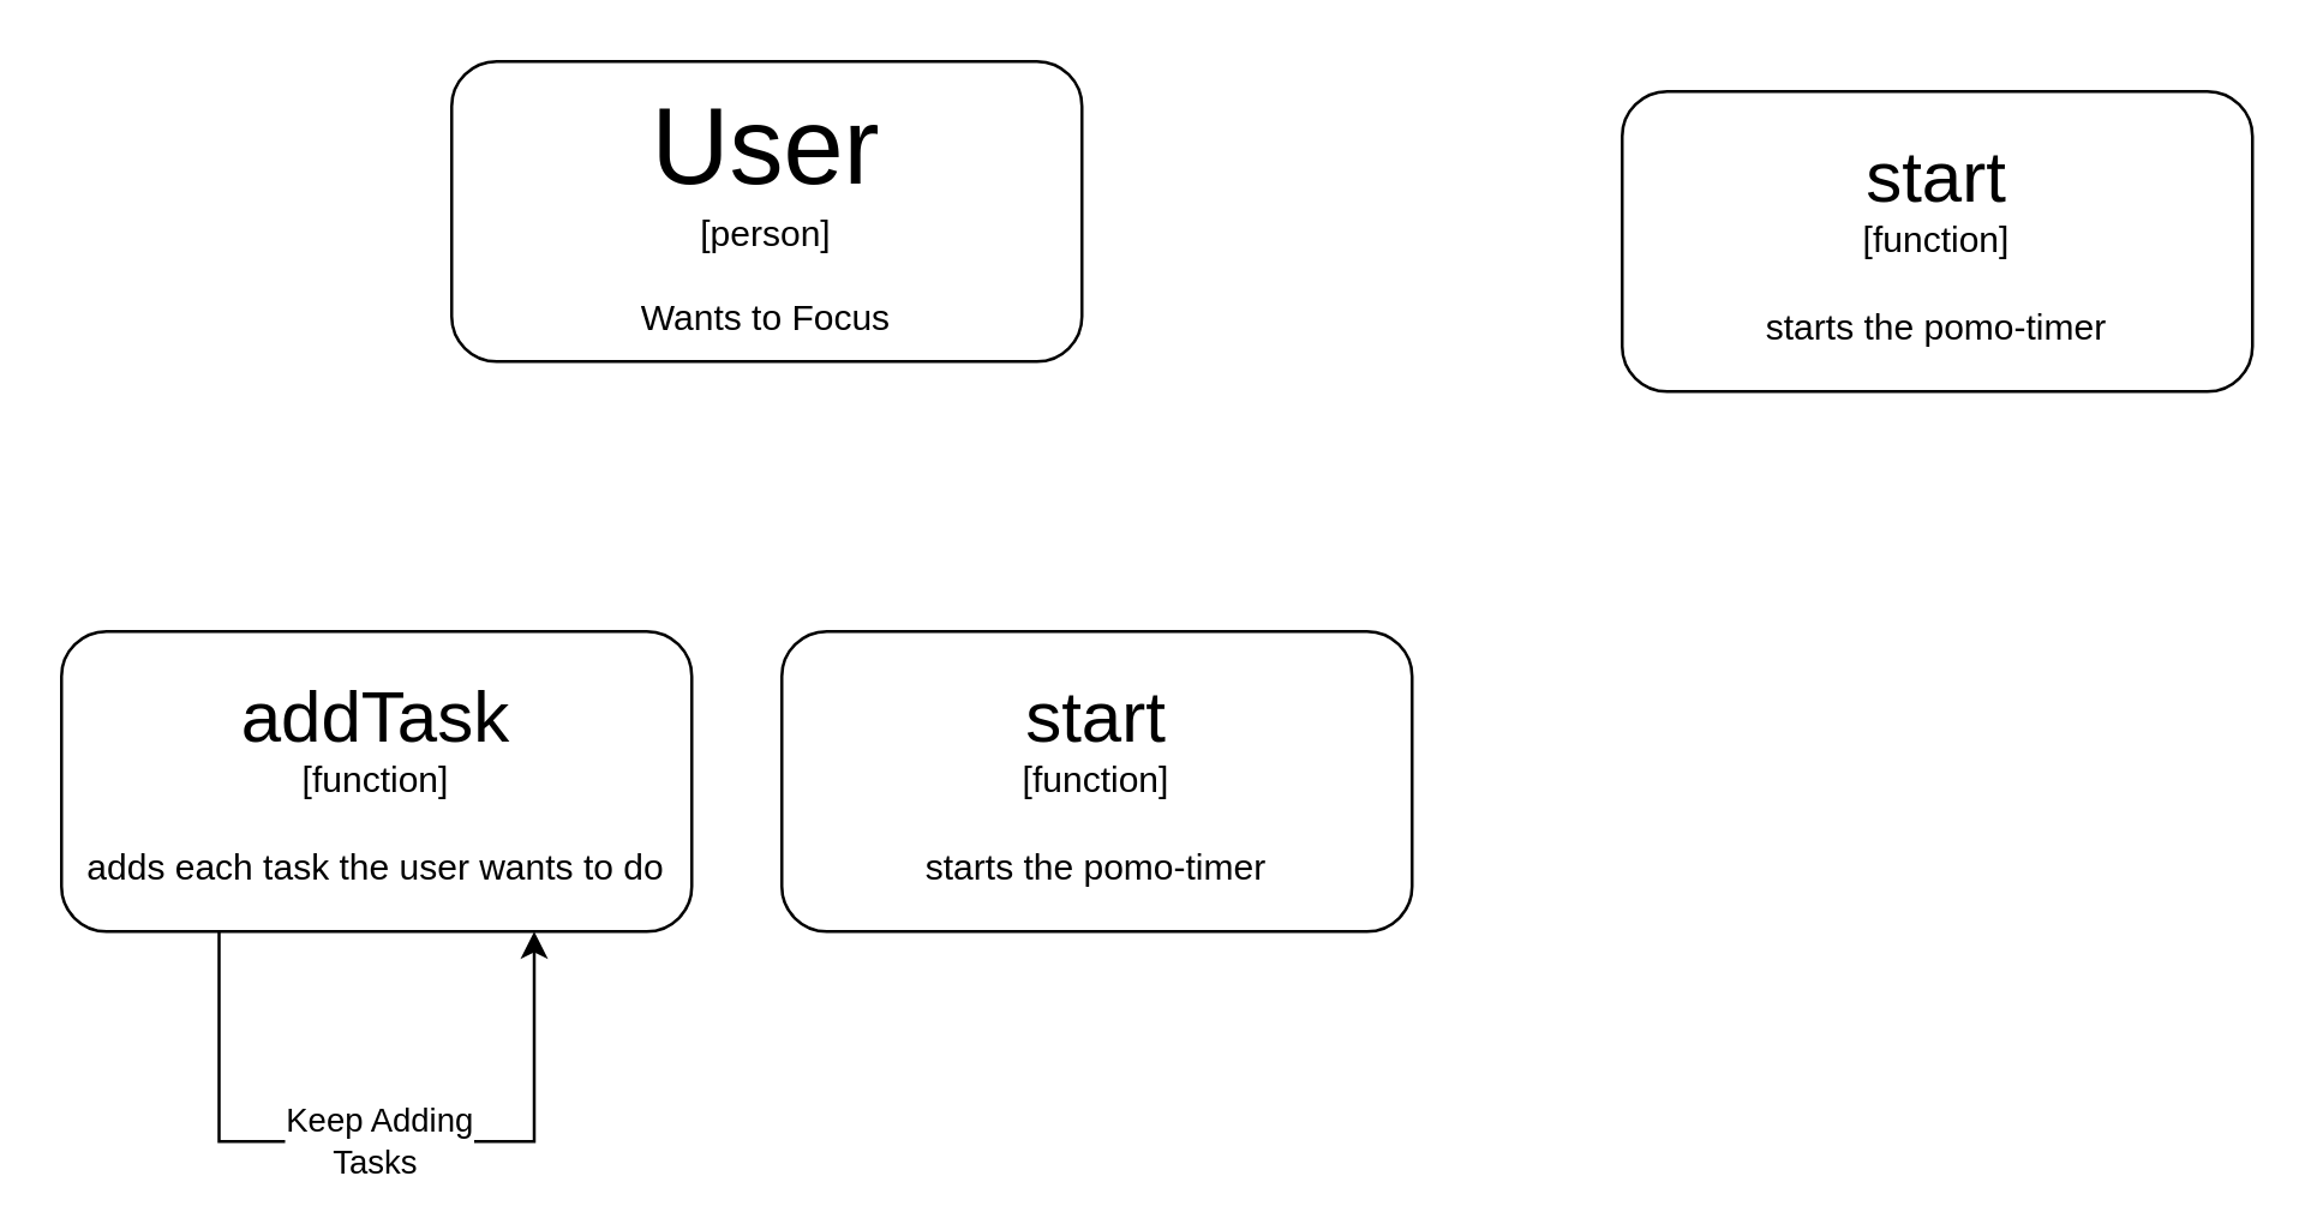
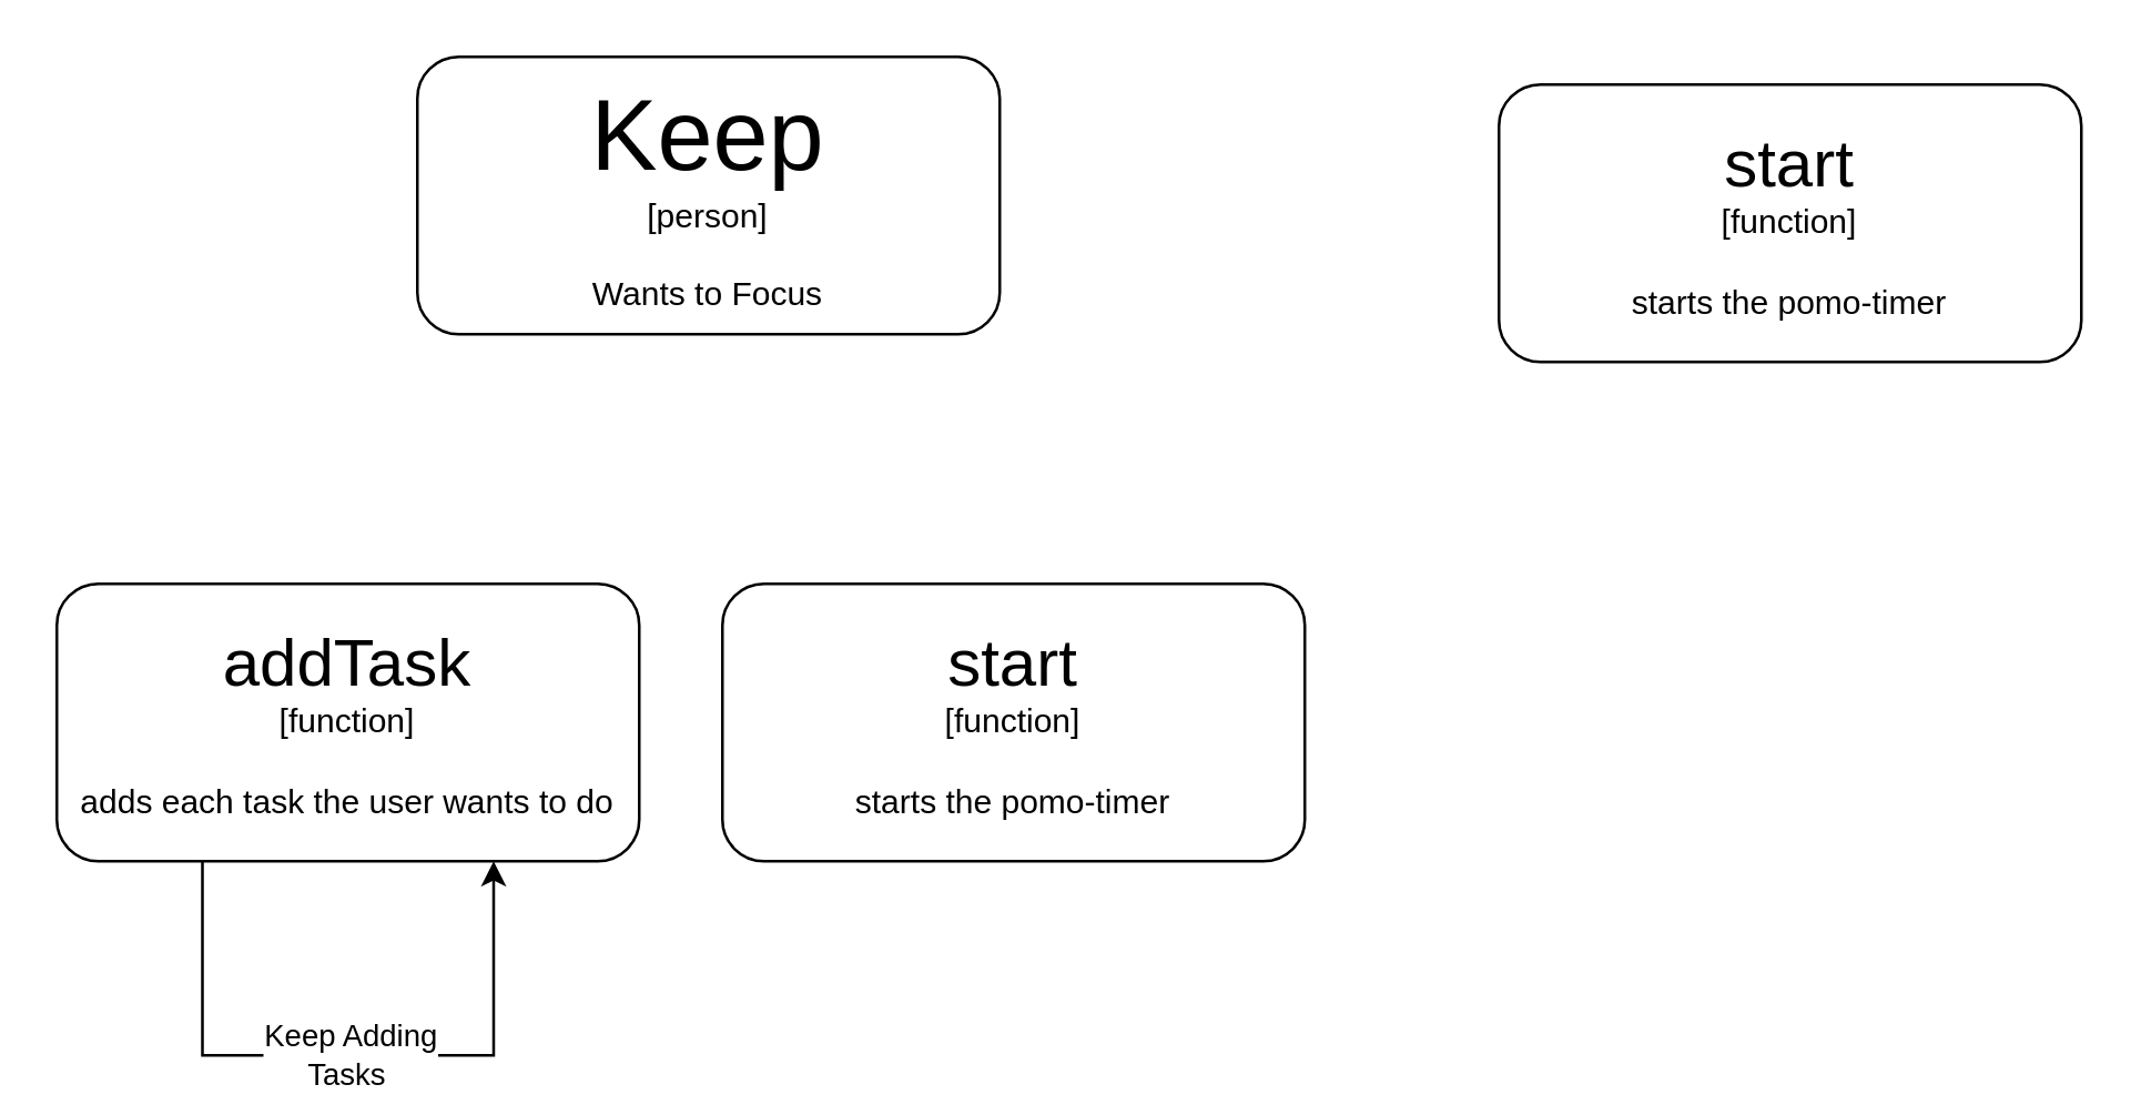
- <mxCell id="2" value="&lt;font style=&quot;font-size: 36px&quot;&gt;User&lt;/font&gt;&lt;br&gt;[person]&lt;br&gt;&lt;br&gt;Wants to Focus" style="rounded=1;whiteSpace=wrap;html=1;" vertex="1" parent="1"><mxGeometry x="150" y="20" width="210" height="100" as="geometry" /></mxCell>
+ <mxCell id="2" value="&lt;font style=&quot;font-size: 36px&quot;&gt;Keep&lt;/font&gt;&lt;br&gt;[person]&lt;br&gt;&lt;br&gt;Wants to Focus" style="rounded=1;whiteSpace=wrap;html=1;" vertex="1" parent="1"><mxGeometry x="150" y="20" width="210" height="100" as="geometry" /></mxCell>
